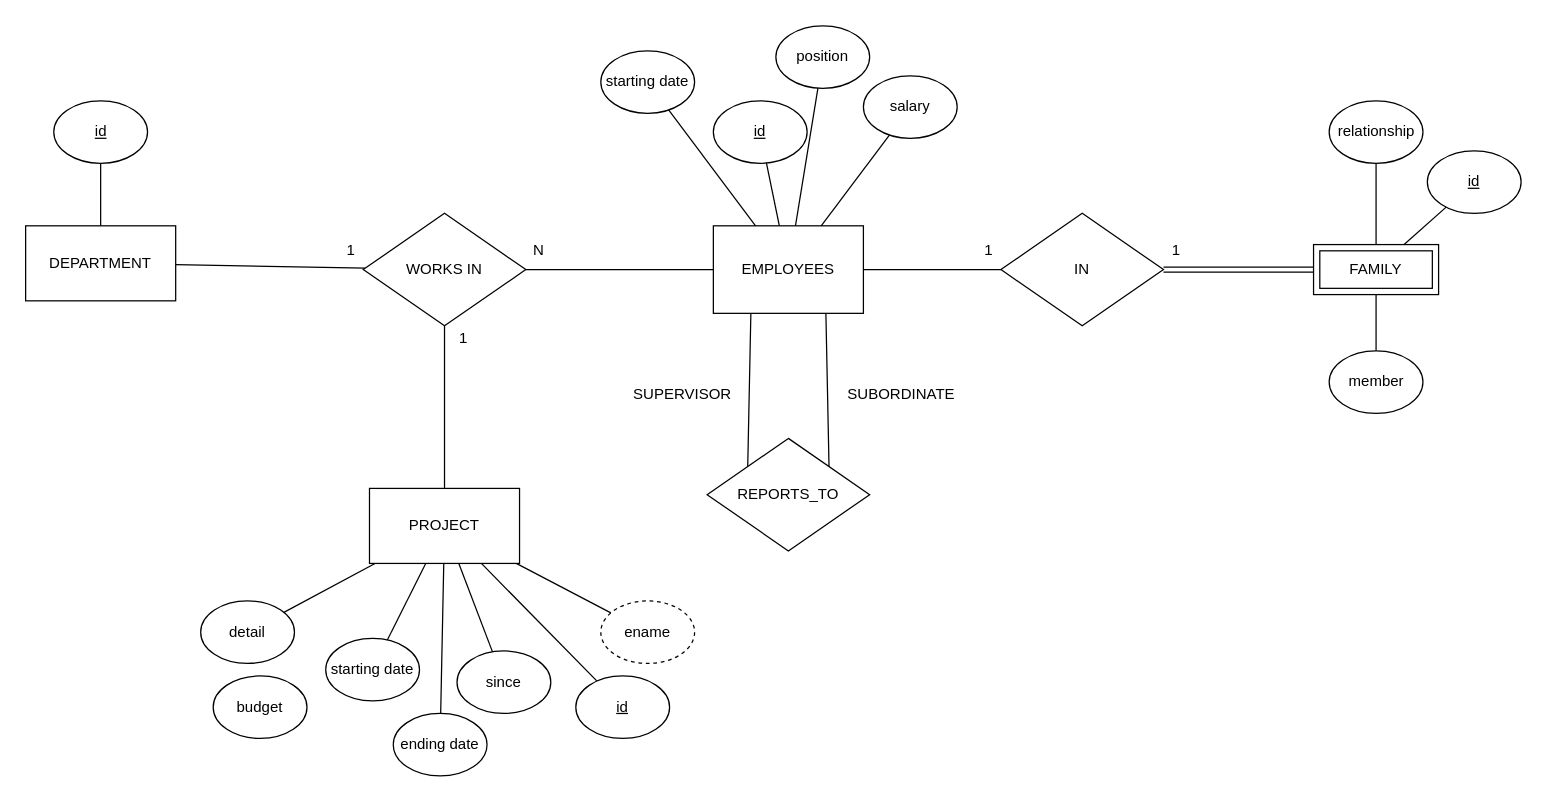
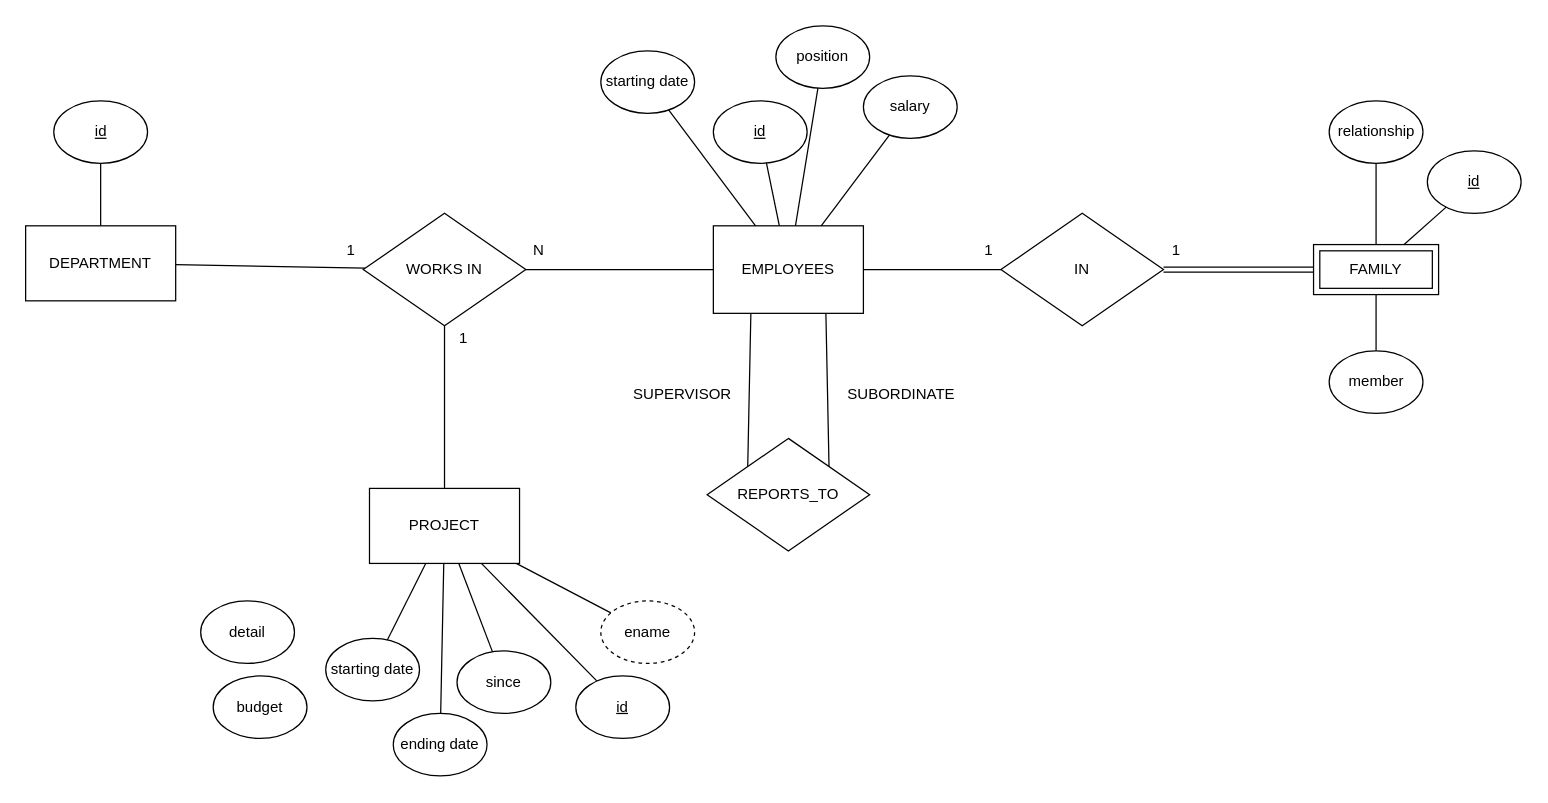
- <mxCell id="31" value="" style="edgeStyle=none;rounded=0;orthogonalLoop=1;jettySize=auto;html=1;endArrow=none;endFill=0;" edge="1" parent="1" source="32" target="18"><mxGeometry relative="1" as="geometry"><mxPoint x="177.5" y="390" as="targetPoint" /></mxGeometry></mxCell>
